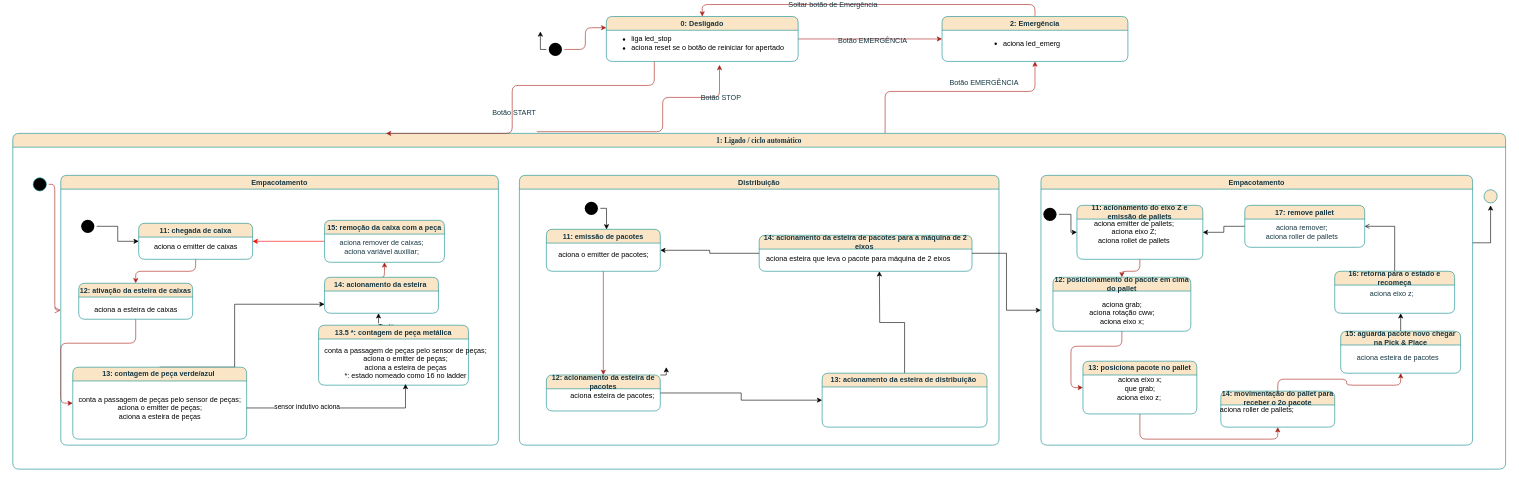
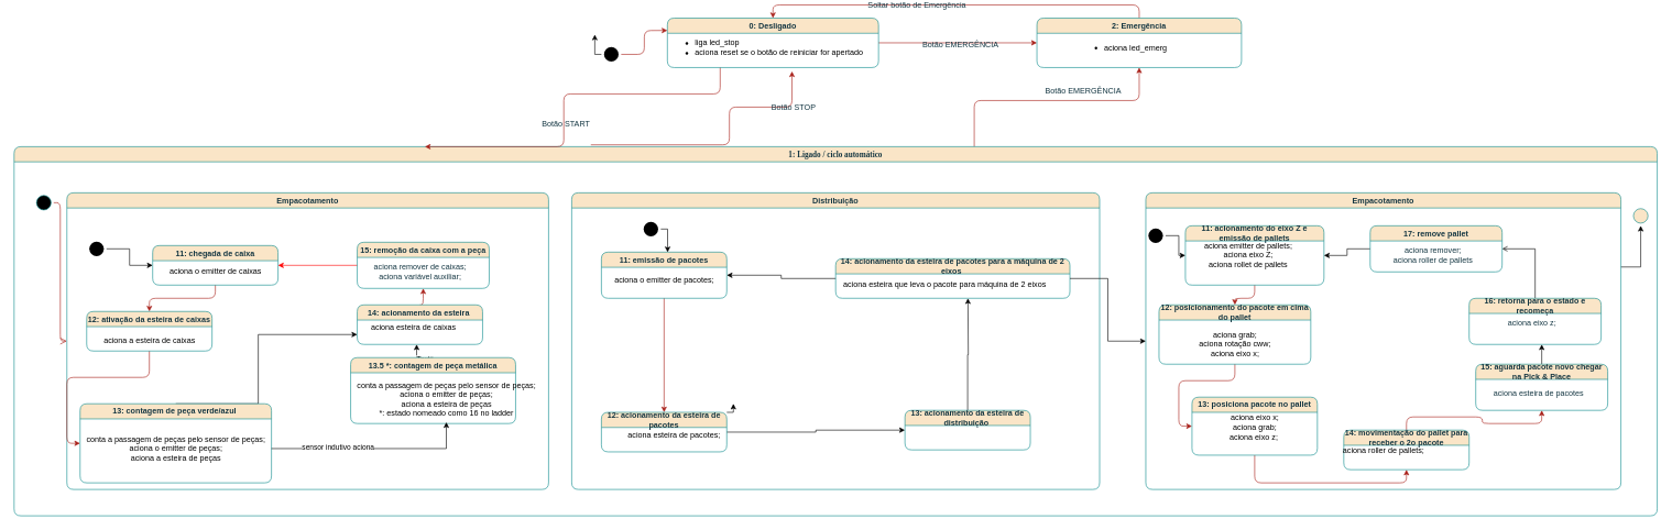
+ <mxCell id="24" value="aciona esteira de caixas" style="text;html=1;align=center;verticalAlign=middle;resizable=0;points=[];autosize=1;strokeColor=none;fillColor=none;" parent="23" vertex="1"><mxGeometry x="10" y="20" width="150" height="30" as="geometry" /></mxCell>
- <mxCell id="62" value="aciona eixo x;&lt;div&gt;que grab;&lt;/div&gt;&lt;div&gt;aciona eixo z;&amp;nbsp;&lt;/div&gt;&lt;div&gt;&lt;br&gt;&lt;/div&gt;" style="text;html=1;align=center;verticalAlign=middle;resizable=0;points=[];autosize=1;strokeColor=none;fillColor=none;" parent="61" vertex="1"><mxGeometry x="45" y="18" width="100" height="70" as="geometry" /></mxCell>
+ <mxCell id="62" value="aciona eixo x;&lt;div&gt;aciona grab;&lt;/div&gt;&lt;div&gt;aciona eixo z;&amp;nbsp;&lt;/div&gt;&lt;div&gt;&lt;br&gt;&lt;/div&gt;" style="text;html=1;align=center;verticalAlign=middle;resizable=0;points=[];autosize=1;strokeColor=none;fillColor=none;" parent="61" vertex="1"><mxGeometry x="45" y="18" width="100" height="70" as="geometry" /></mxCell>
- <mxCell id="46" value="13: acionamento da esteira de distribuição&amp;nbsp;" style="swimlane;whiteSpace=wrap;html=1;strokeColor=#0F8B8D;align=center;verticalAlign=middle;fontFamily=Helvetica;fontSize=12;fontColor=#143642;fillColor=#FAE5C7;rounded=1;labelBackgroundColor=none;" parent="37" vertex="1"><mxGeometry x="505" y="330" width="275" height="90" as="geometry"><mxRectangle x="70" y="370" width="160" height="30" as="alternateBounds" /></mxGeometry></mxCell>
+ <mxCell id="46" value="13: acionamento da esteira de distribuição&amp;nbsp;" style="swimlane;whiteSpace=wrap;html=1;strokeColor=#0F8B8D;align=center;verticalAlign=middle;fontFamily=Helvetica;fontSize=12;fontColor=#143642;fillColor=#FAE5C7;rounded=1;labelBackgroundColor=none;" parent="37" vertex="1"><mxGeometry x="505" y="330" width="190" height="60" as="geometry"><mxRectangle x="70" y="370" width="160" height="30" as="alternateBounds" /></mxGeometry></mxCell>
